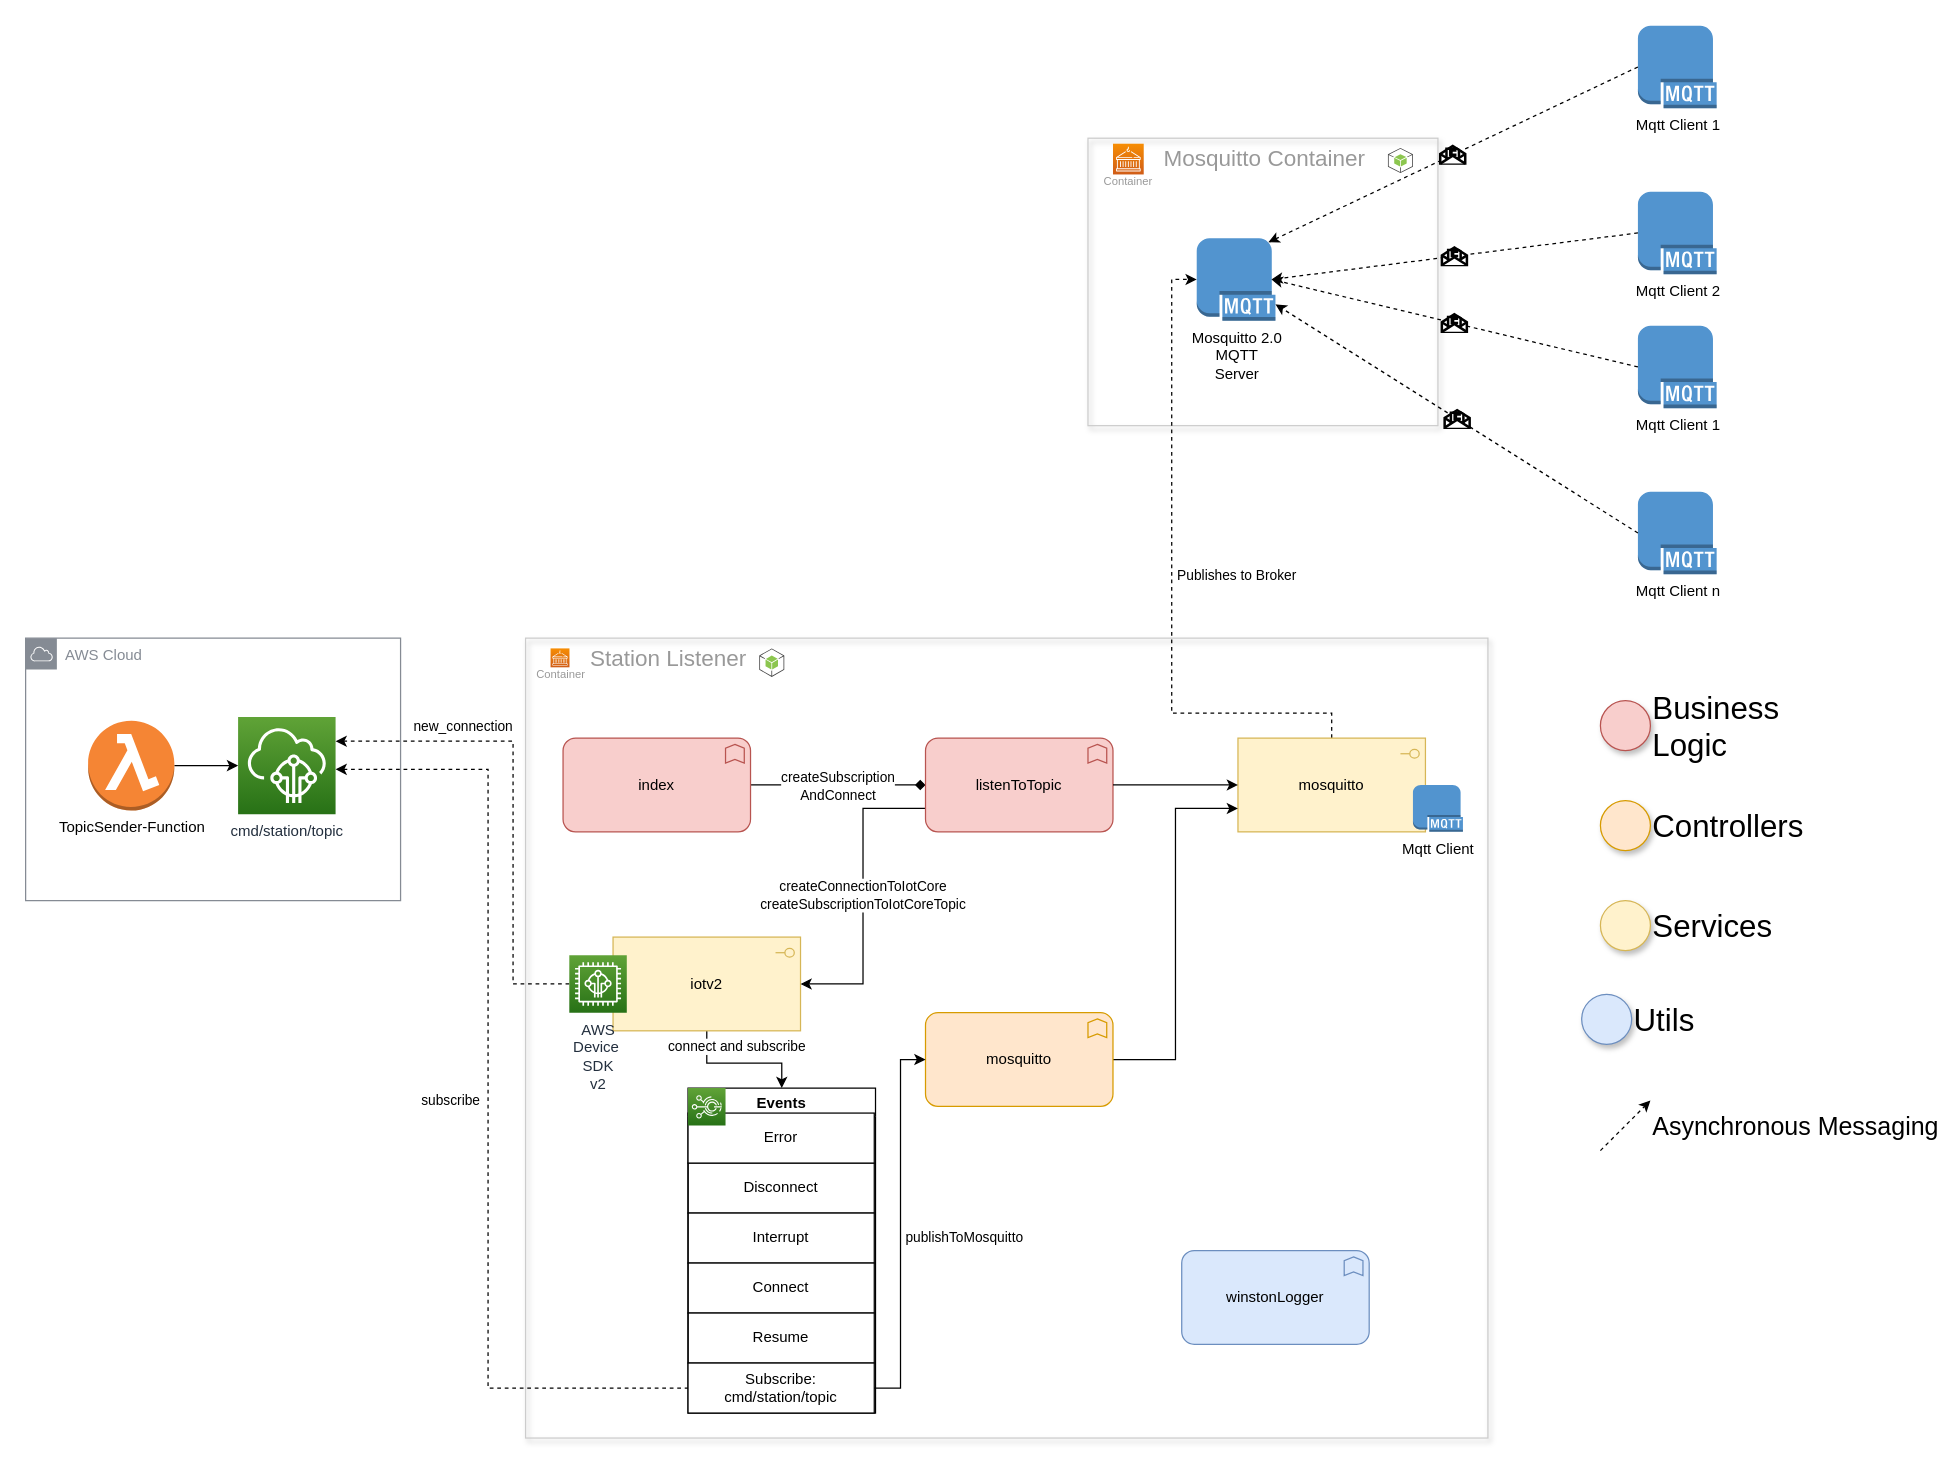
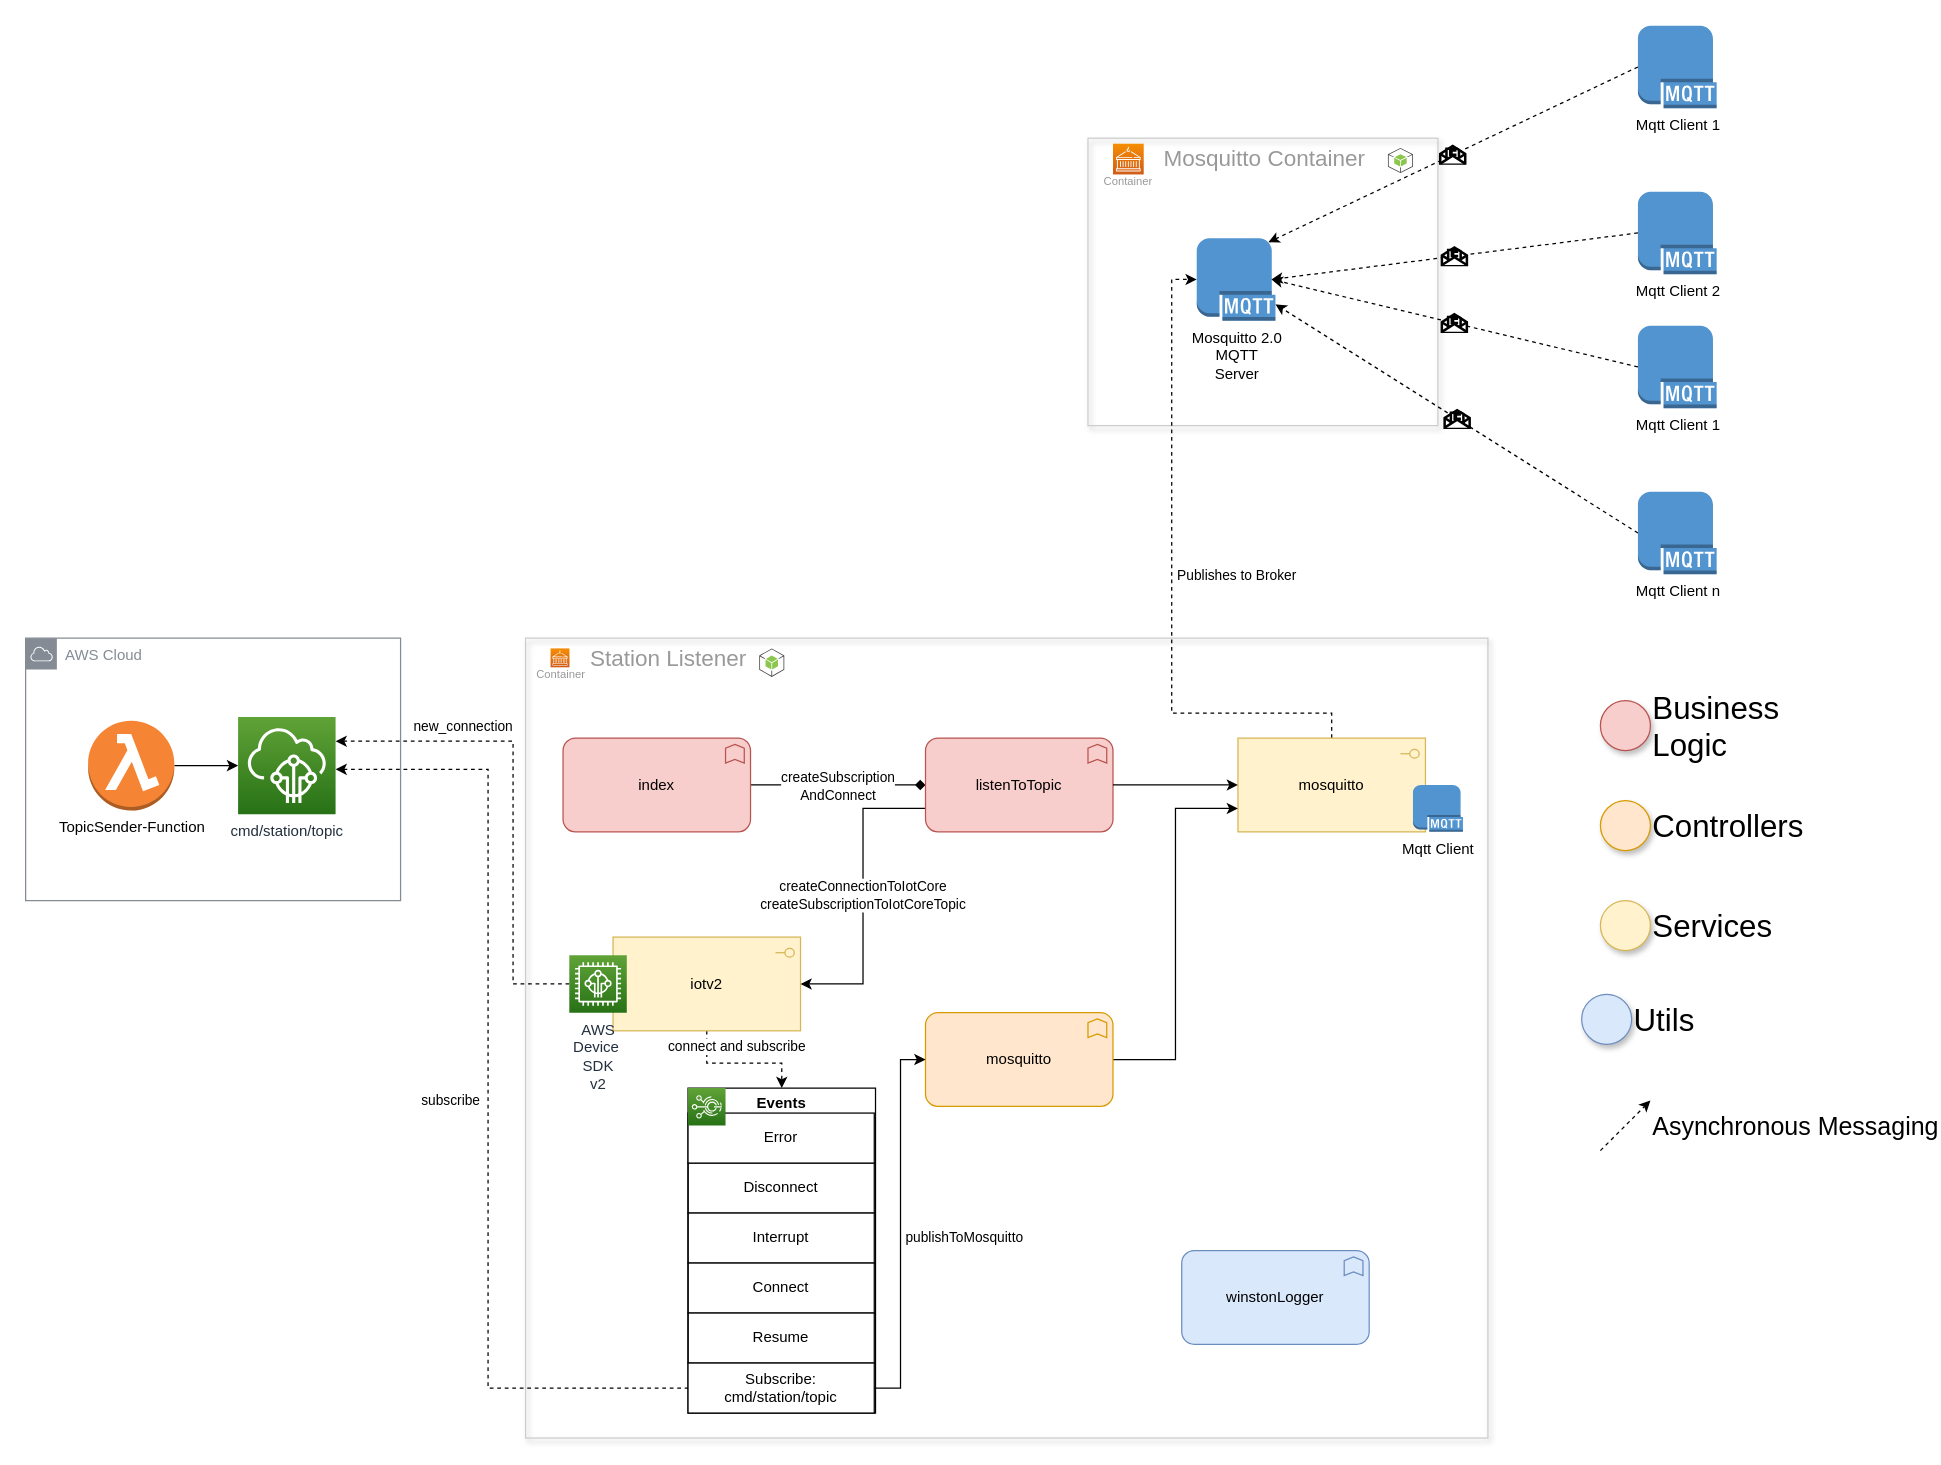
- <mxCell id="34" value="connect and subscribe" style="edgeStyle=orthogonalEdgeStyle;rounded=0;orthogonalLoop=1;jettySize=auto;html=1;entryX=0.5;entryY=0;entryDx=0;entryDy=0;" edge="1" parent="1" source="35" target="44"><mxGeometry x="-1570" y="570" as="geometry"><Array as="points"><mxPoint x="565" y="850" /><mxPoint x="625" y="850" /></Array><mxPoint x="-6" y="-10" as="offset" /></mxGeometry></mxCell>
+ <mxCell id="34" value="connect and subscribe" style="edgeStyle=orthogonalEdgeStyle;rounded=0;orthogonalLoop=1;jettySize=auto;html=1;entryX=0.5;entryY=0;entryDx=0;entryDy=0;dashed=1;" edge="1" parent="1" source="35" target="44"><mxGeometry x="-1570" y="570" as="geometry"><Array as="points"><mxPoint x="565" y="850" /><mxPoint x="625" y="850" /></Array><mxPoint x="-6" y="-10" as="offset" /></mxGeometry></mxCell>
